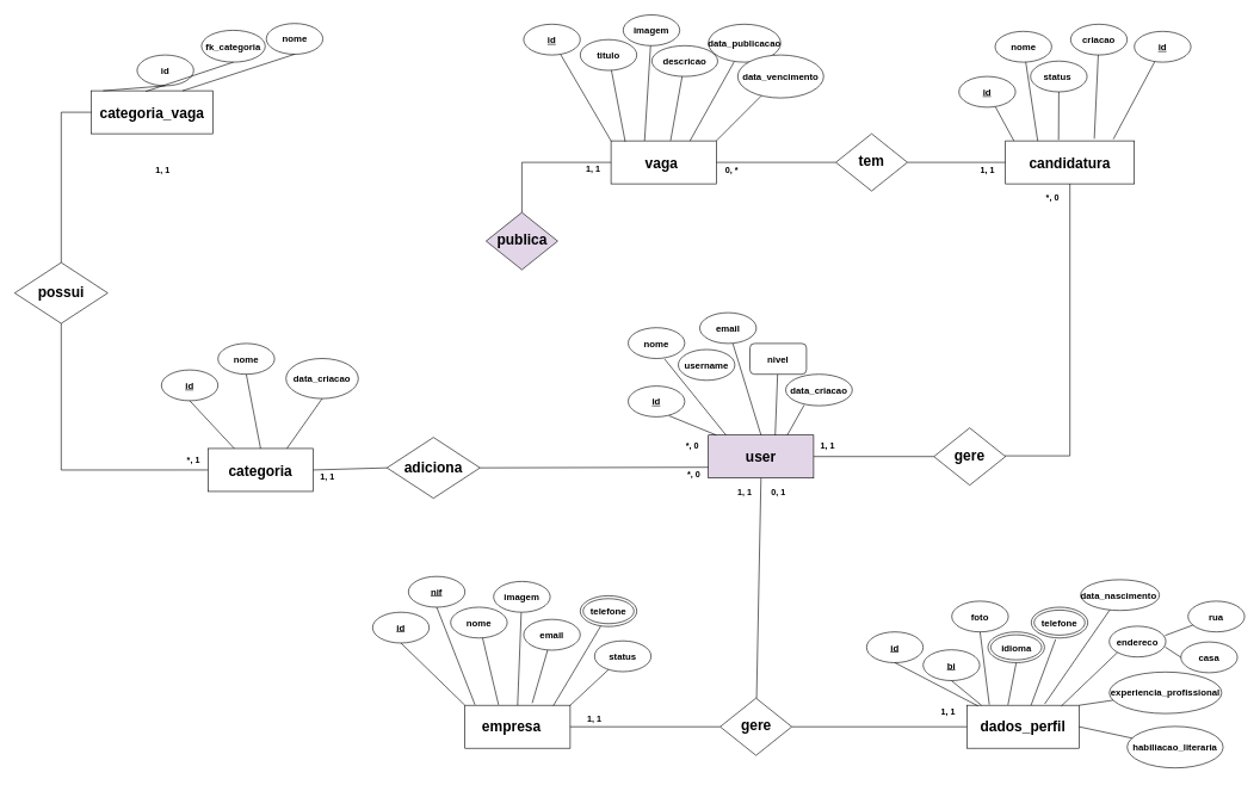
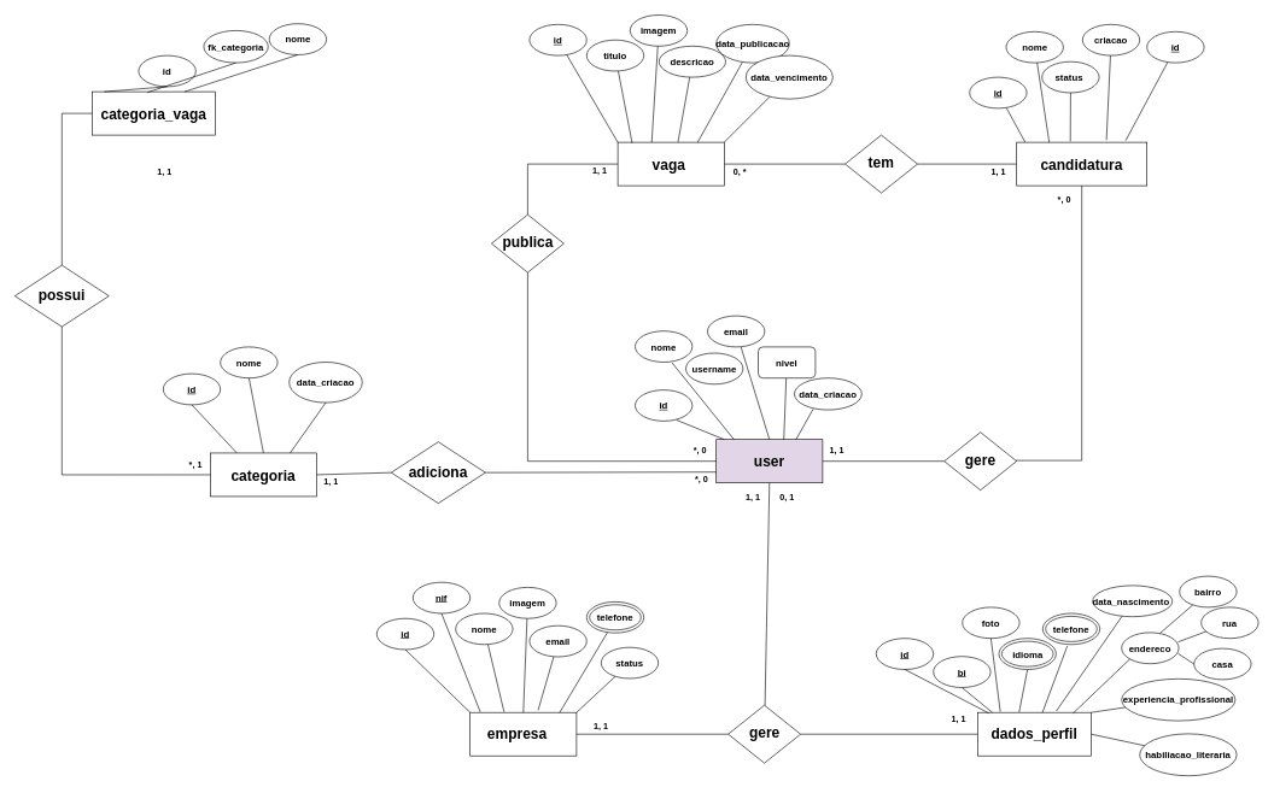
- <mxCell id="53" value="publica" style="rhombus;whiteSpace=wrap;html=1;shadow=0;fontFamily=Helvetica;fontSize=20;align=center;strokeWidth=1;spacing=6;spacingTop=-4;fontStyle=1;fillColor=#e1d5e7;" parent="1" vertex="1"><mxGeometry x="678.5" y="296" width="100" height="80" as="geometry" /></mxCell>
+ <mxCell id="53" value="publica" style="rhombus;whiteSpace=wrap;html=1;shadow=0;fontFamily=Helvetica;fontSize=20;align=center;strokeWidth=1;spacing=6;spacingTop=-4;fontStyle=1" parent="1" vertex="1"><mxGeometry x="678.5" y="296" width="100" height="80" as="geometry" /></mxCell>
+ <mxCell id="51" style="edgeStyle=orthogonalEdgeStyle;rounded=0;orthogonalLoop=1;jettySize=auto;html=1;startArrow=none;startFill=0;endArrow=none;endFill=0;entryX=0;entryY=0.5;entryDx=0;entryDy=0;exitX=0.5;exitY=1;exitDx=0;exitDy=0;" parent="1" source="53" target="9" edge="1"><mxGeometry relative="1" as="geometry"><mxPoint x="630" y="666" as="targetPoint" /></mxGeometry></mxCell>
+ <mxCell id="25" value="bairro" style="ellipse;whiteSpace=wrap;html=1;fontStyle=1;fontSize=13;" parent="1" vertex="1"><mxGeometry x="1629" y="796" width="79" height="43" as="geometry" /></mxCell>
+ <mxCell id="39" value="" style="endArrow=none;html=1;exitX=0.671;exitY=0.023;exitDx=0;exitDy=0;exitPerimeter=0;fontStyle=1;fontSize=13;" parent="1" source="26" target="25" edge="1"><mxGeometry width="50" height="50" relative="1" as="geometry"><mxPoint x="1797.005" y="1093.021" as="sourcePoint" /><mxPoint x="1779.03" y="944" as="targetPoint" /></mxGeometry></mxCell>
